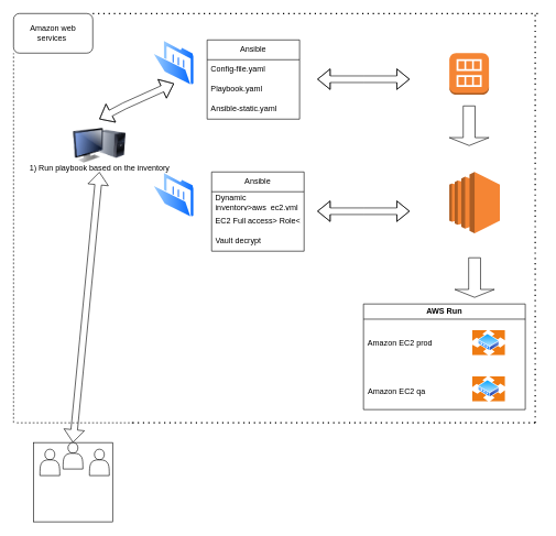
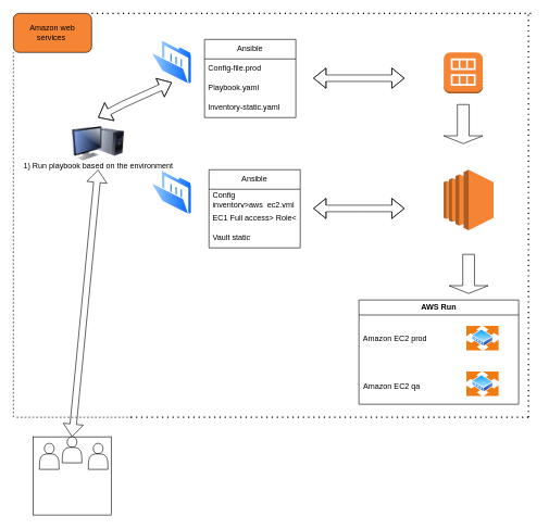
- <mxCell id="25" value="Amazon web services&amp;nbsp;" style="rounded=1;whiteSpace=wrap;html=1;" vertex="1" parent="1"><mxGeometry x="20" y="20" width="120" height="60" as="geometry" /></mxCell>
+ <mxCell id="25" value="Amazon web services&amp;nbsp;" style="rounded=1;whiteSpace=wrap;html=1;fillColor=#f58534;" vertex="1" parent="1"><mxGeometry x="20" y="20" width="120" height="60" as="geometry" /></mxCell>
- <mxCell id="13" value="Config-file.yaml" style="text;strokeColor=none;fillColor=none;align=left;verticalAlign=middle;spacingLeft=4;spacingRight=4;overflow=hidden;points=[[0,0.5],[1,0.5]];portConstraint=eastwest;rotatable=0;whiteSpace=wrap;html=1;" vertex="1" parent="12"><mxGeometry y="30" width="140" height="30" as="geometry" /></mxCell>
+ <mxCell id="13" value="Config-file.prod" style="text;strokeColor=none;fillColor=none;align=left;verticalAlign=middle;spacingLeft=4;spacingRight=4;overflow=hidden;points=[[0,0.5],[1,0.5]];portConstraint=eastwest;rotatable=0;whiteSpace=wrap;html=1;" vertex="1" parent="12"><mxGeometry y="30" width="140" height="30" as="geometry" /></mxCell>
- <mxCell id="15" value="Ansible-static.yaml" style="text;strokeColor=none;fillColor=none;align=left;verticalAlign=middle;spacingLeft=4;spacingRight=4;overflow=hidden;points=[[0,0.5],[1,0.5]];portConstraint=eastwest;rotatable=0;whiteSpace=wrap;html=1;" vertex="1" parent="12"><mxGeometry y="90" width="140" height="30" as="geometry" /></mxCell>
+ <mxCell id="15" value="Inventory-static.yaml" style="text;strokeColor=none;fillColor=none;align=left;verticalAlign=middle;spacingLeft=4;spacingRight=4;overflow=hidden;points=[[0,0.5],[1,0.5]];portConstraint=eastwest;rotatable=0;whiteSpace=wrap;html=1;" vertex="1" parent="12"><mxGeometry y="90" width="140" height="30" as="geometry" /></mxCell>
- <mxCell id="27" value="1) Run playbook based on the inventory" style="text;html=1;align=center;verticalAlign=middle;resizable=0;points=[];autosize=1;strokeColor=none;fillColor=none;" vertex="1" parent="1"><mxGeometry x="25" y="240" width="250" height="30" as="geometry" /></mxCell>
+ <mxCell id="27" value="1) Run playbook based on the environment" style="text;html=1;align=center;verticalAlign=middle;resizable=0;points=[];autosize=1;strokeColor=none;fillColor=none;" vertex="1" parent="1"><mxGeometry x="25" y="240" width="250" height="30" as="geometry" /></mxCell>
- <mxCell id="19" value="Dynamic inventory&amp;gt;aws_ec2.yml" style="text;strokeColor=none;fillColor=none;align=left;verticalAlign=middle;spacingLeft=4;spacingRight=4;overflow=hidden;points=[[0,0.5],[1,0.5]];portConstraint=eastwest;rotatable=0;whiteSpace=wrap;html=1;" vertex="1" parent="18"><mxGeometry y="30" width="140" height="30" as="geometry" /></mxCell>
+ <mxCell id="19" value="Config inventory&amp;gt;aws_ec2.yml" style="text;strokeColor=none;fillColor=none;align=left;verticalAlign=middle;spacingLeft=4;spacingRight=4;overflow=hidden;points=[[0,0.5],[1,0.5]];portConstraint=eastwest;rotatable=0;whiteSpace=wrap;html=1;" vertex="1" parent="18"><mxGeometry y="30" width="140" height="30" as="geometry" /></mxCell>
- <mxCell id="20" value="EC2 Full access&amp;gt; Role&amp;lt;" style="text;strokeColor=none;fillColor=none;align=left;verticalAlign=middle;spacingLeft=4;spacingRight=4;overflow=hidden;points=[[0,0.5],[1,0.5]];portConstraint=eastwest;rotatable=0;whiteSpace=wrap;html=1;" vertex="1" parent="18"><mxGeometry y="60" width="140" height="30" as="geometry" /></mxCell>
+ <mxCell id="20" value="EC1 Full access&amp;gt; Role&amp;lt;" style="text;strokeColor=none;fillColor=none;align=left;verticalAlign=middle;spacingLeft=4;spacingRight=4;overflow=hidden;points=[[0,0.5],[1,0.5]];portConstraint=eastwest;rotatable=0;whiteSpace=wrap;html=1;" vertex="1" parent="18"><mxGeometry y="60" width="140" height="30" as="geometry" /></mxCell>
- <mxCell id="21" value="Vault decrypt" style="text;strokeColor=none;fillColor=none;align=left;verticalAlign=middle;spacingLeft=4;spacingRight=4;overflow=hidden;points=[[0,0.5],[1,0.5]];portConstraint=eastwest;rotatable=0;whiteSpace=wrap;html=1;" vertex="1" parent="18"><mxGeometry y="90" width="140" height="30" as="geometry" /></mxCell>
+ <mxCell id="21" value="Vault static" style="text;strokeColor=none;fillColor=none;align=left;verticalAlign=middle;spacingLeft=4;spacingRight=4;overflow=hidden;points=[[0,0.5],[1,0.5]];portConstraint=eastwest;rotatable=0;whiteSpace=wrap;html=1;" vertex="1" parent="18"><mxGeometry y="90" width="140" height="30" as="geometry" /></mxCell>
